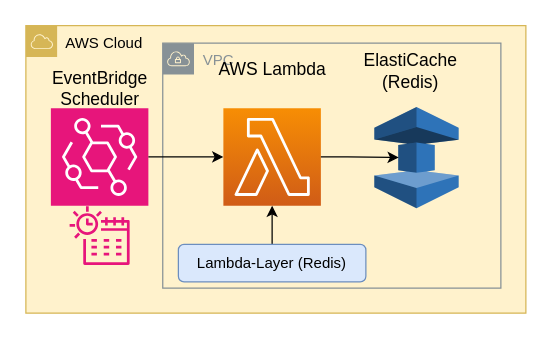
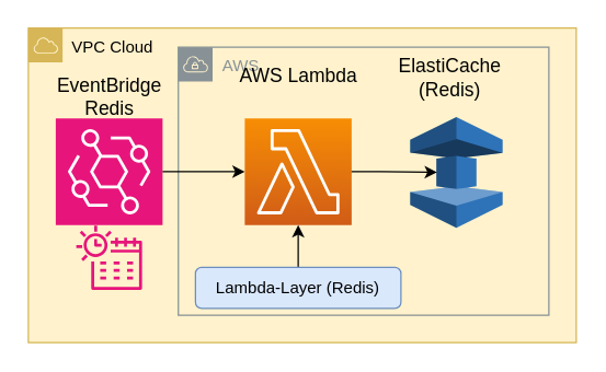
- <mxCell id="2" value="AWS Cloud" style="sketch=0;outlineConnect=0;html=1;whiteSpace=wrap;fontSize=12;fontStyle=0;shape=mxgraph.aws4.group;grIcon=mxgraph.aws4.group_aws_cloud;strokeColor=#d6b656;fillColor=#fff2cc;verticalAlign=top;align=left;spacingLeft=30;dashed=0;" parent="1" vertex="1"><mxGeometry x="20" y="20" width="400" height="230" as="geometry" /></mxCell>
+ <mxCell id="2" value="VPC Cloud" style="sketch=0;outlineConnect=0;html=1;whiteSpace=wrap;fontSize=12;fontStyle=0;shape=mxgraph.aws4.group;grIcon=mxgraph.aws4.group_aws_cloud;strokeColor=#d6b656;fillColor=#fff2cc;verticalAlign=top;align=left;spacingLeft=30;dashed=0;" parent="1" vertex="1"><mxGeometry x="20" y="20" width="400" height="230" as="geometry" /></mxCell>
- <mxCell id="3" value="VPC" style="sketch=0;outlineConnect=0;gradientColor=none;html=1;whiteSpace=wrap;fontSize=12;fontStyle=0;shape=mxgraph.aws4.group;grIcon=mxgraph.aws4.group_vpc;strokeColor=#879196;fillColor=none;verticalAlign=top;align=left;spacingLeft=30;fontColor=#879196;dashed=0;" parent="1" vertex="1"><mxGeometry x="129.5" y="34" width="270.5" height="196" as="geometry" /></mxCell>
+ <mxCell id="3" value="AWS" style="sketch=0;outlineConnect=0;gradientColor=none;html=1;whiteSpace=wrap;fontSize=12;fontStyle=0;shape=mxgraph.aws4.group;grIcon=mxgraph.aws4.group_vpc;strokeColor=#879196;fillColor=none;verticalAlign=top;align=left;spacingLeft=30;fontColor=#879196;dashed=0;" parent="1" vertex="1"><mxGeometry x="129.5" y="34" width="270.5" height="196" as="geometry" /></mxCell>
- <mxCell id="13" value="&lt;font style=&quot;font-size: 14px;&quot;&gt;&lt;span&gt;EventBridge&lt;br&gt;Scheduler&lt;br&gt;&lt;/span&gt;&lt;/font&gt;" style="text;html=1;strokeColor=none;fillColor=none;align=center;verticalAlign=middle;whiteSpace=wrap;rounded=0;fontStyle=0" parent="1" vertex="1"><mxGeometry x="28.5" y="51" width="101" height="38" as="geometry" /></mxCell>
+ <mxCell id="13" value="&lt;font style=&quot;font-size: 14px;&quot;&gt;&lt;span&gt;EventBridge&lt;br&gt;Redis&lt;br&gt;&lt;/span&gt;&lt;/font&gt;" style="text;html=1;strokeColor=none;fillColor=none;align=center;verticalAlign=middle;whiteSpace=wrap;rounded=0;fontStyle=0" parent="1" vertex="1"><mxGeometry x="28.5" y="51" width="101" height="38" as="geometry" /></mxCell>
